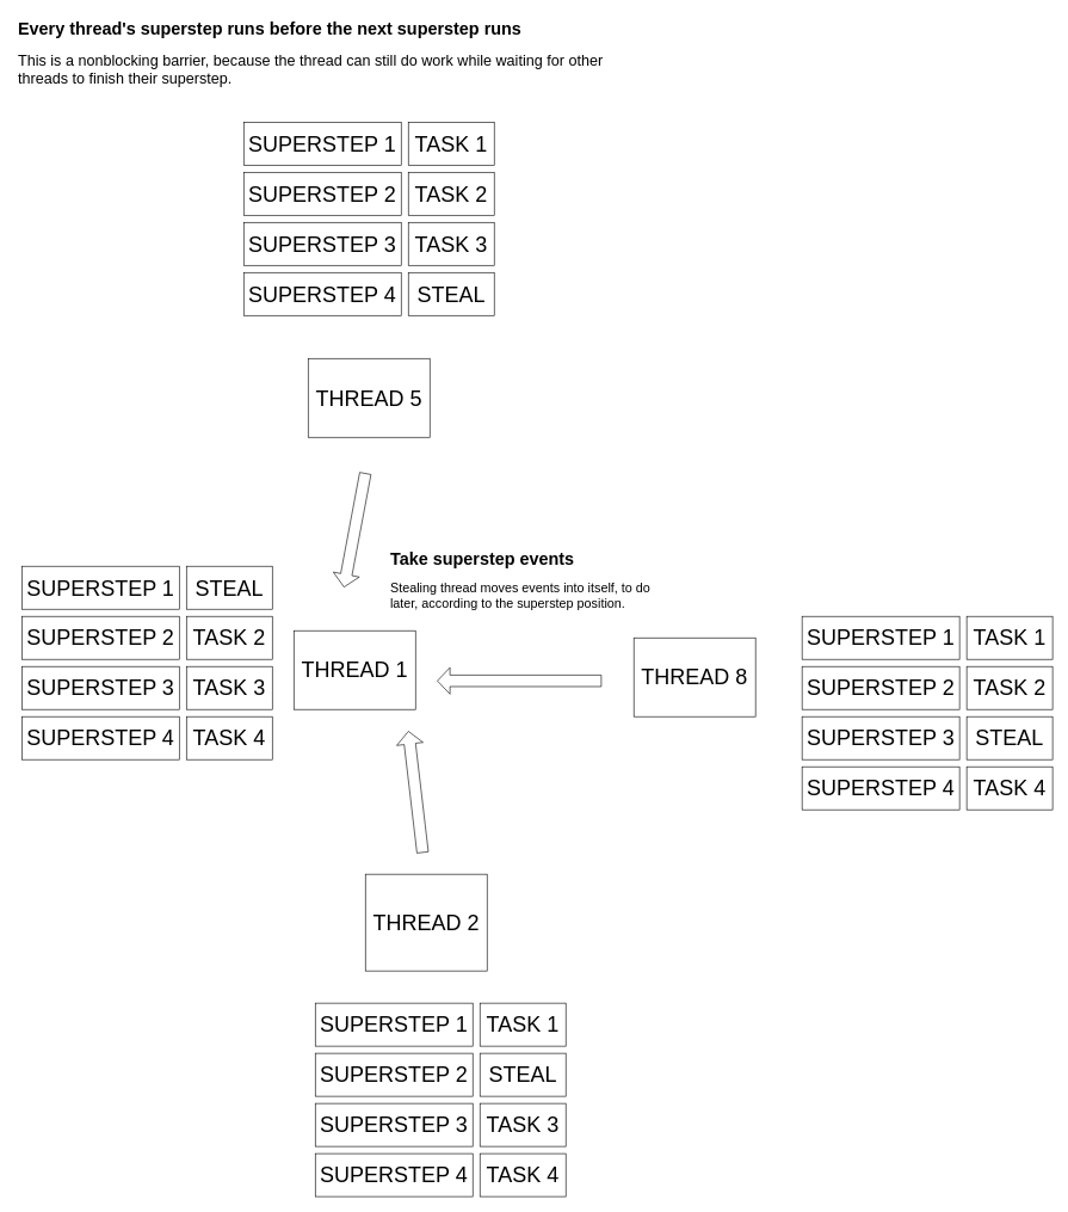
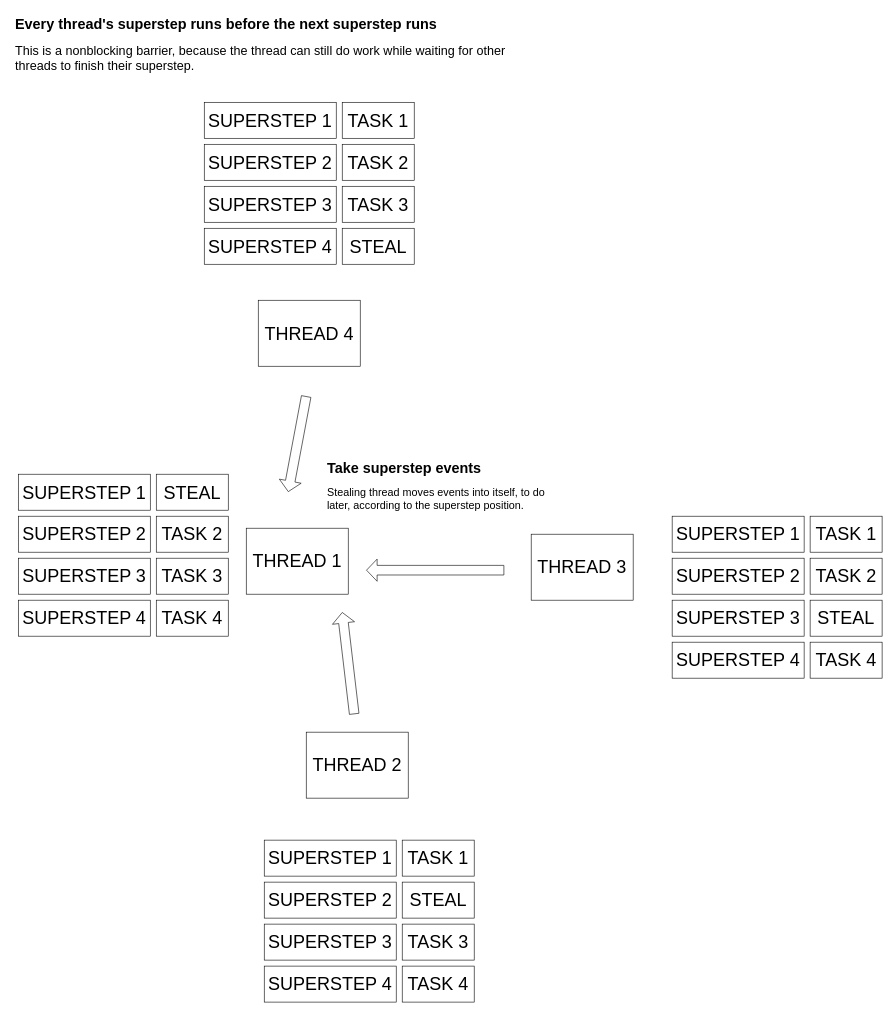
- <mxCell id="32" value="&lt;font style=&quot;font-size: 30px;&quot;&gt;THREAD 5&lt;/font&gt;" style="rounded=0;whiteSpace=wrap;html=1;" vertex="1" parent="1"><mxGeometry x="430" y="500" width="170" height="110" as="geometry" /></mxCell>
+ <mxCell id="32" value="&lt;font style=&quot;font-size: 30px;&quot;&gt;THREAD 4&lt;/font&gt;" style="rounded=0;whiteSpace=wrap;html=1;" vertex="1" parent="1"><mxGeometry x="430" y="500" width="170" height="110" as="geometry" /></mxCell>
- <mxCell id="31" value="&lt;font style=&quot;font-size: 30px;&quot;&gt;THREAD 8&lt;/font&gt;" style="rounded=0;whiteSpace=wrap;html=1;" vertex="1" parent="1"><mxGeometry x="885" y="890" width="170" height="110" as="geometry" /></mxCell>
+ <mxCell id="31" value="&lt;font style=&quot;font-size: 30px;&quot;&gt;THREAD 3&lt;/font&gt;" style="rounded=0;whiteSpace=wrap;html=1;" vertex="1" parent="1"><mxGeometry x="885" y="890" width="170" height="110" as="geometry" /></mxCell>
- <mxCell id="30" value="&lt;font style=&quot;font-size: 30px;&quot;&gt;THREAD 2&lt;/font&gt;" style="rounded=0;whiteSpace=wrap;html=1;" vertex="1" parent="1"><mxGeometry x="510" y="1220" width="170" height="135" as="geometry" /></mxCell>
+ <mxCell id="30" value="&lt;font style=&quot;font-size: 30px;&quot;&gt;THREAD 2&lt;/font&gt;" style="rounded=0;whiteSpace=wrap;html=1;" vertex="1" parent="1"><mxGeometry x="510" y="1220" width="170" height="110" as="geometry" /></mxCell>
